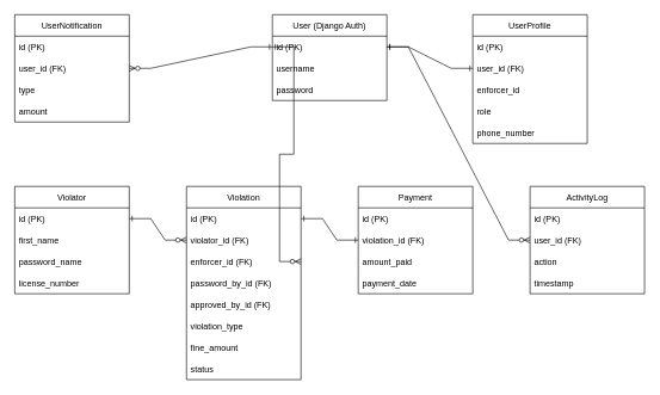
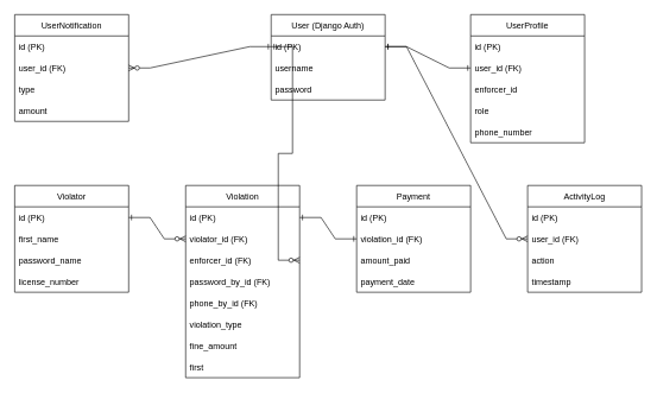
- <mxCell id="22" value="approved_by_id (FK)" style="text;strokeColor=none;fillColor=none;align=left;verticalAlign=middle;spacingLeft=4;spacingRight=4;overflow=hidden;points=[[0,0.5],[1,0.5]];portConstraint=eastwest;rotatable=0;" vertex="1" parent="17"><mxGeometry y="150" width="160" height="30" as="geometry" /></mxCell>
+ <mxCell id="22" value="phone_by_id (FK)" style="text;strokeColor=none;fillColor=none;align=left;verticalAlign=middle;spacingLeft=4;spacingRight=4;overflow=hidden;points=[[0,0.5],[1,0.5]];portConstraint=eastwest;rotatable=0;" vertex="1" parent="17"><mxGeometry y="150" width="160" height="30" as="geometry" /></mxCell>
- <mxCell id="25" value="status" style="text;strokeColor=none;fillColor=none;align=left;verticalAlign=middle;spacingLeft=4;spacingRight=4;overflow=hidden;points=[[0,0.5],[1,0.5]];portConstraint=eastwest;rotatable=0;" vertex="1" parent="17"><mxGeometry y="240" width="160" height="30" as="geometry" /></mxCell>
+ <mxCell id="25" value="first" style="text;strokeColor=none;fillColor=none;align=left;verticalAlign=middle;spacingLeft=4;spacingRight=4;overflow=hidden;points=[[0,0.5],[1,0.5]];portConstraint=eastwest;rotatable=0;" vertex="1" parent="17"><mxGeometry y="240" width="160" height="30" as="geometry" /></mxCell>
